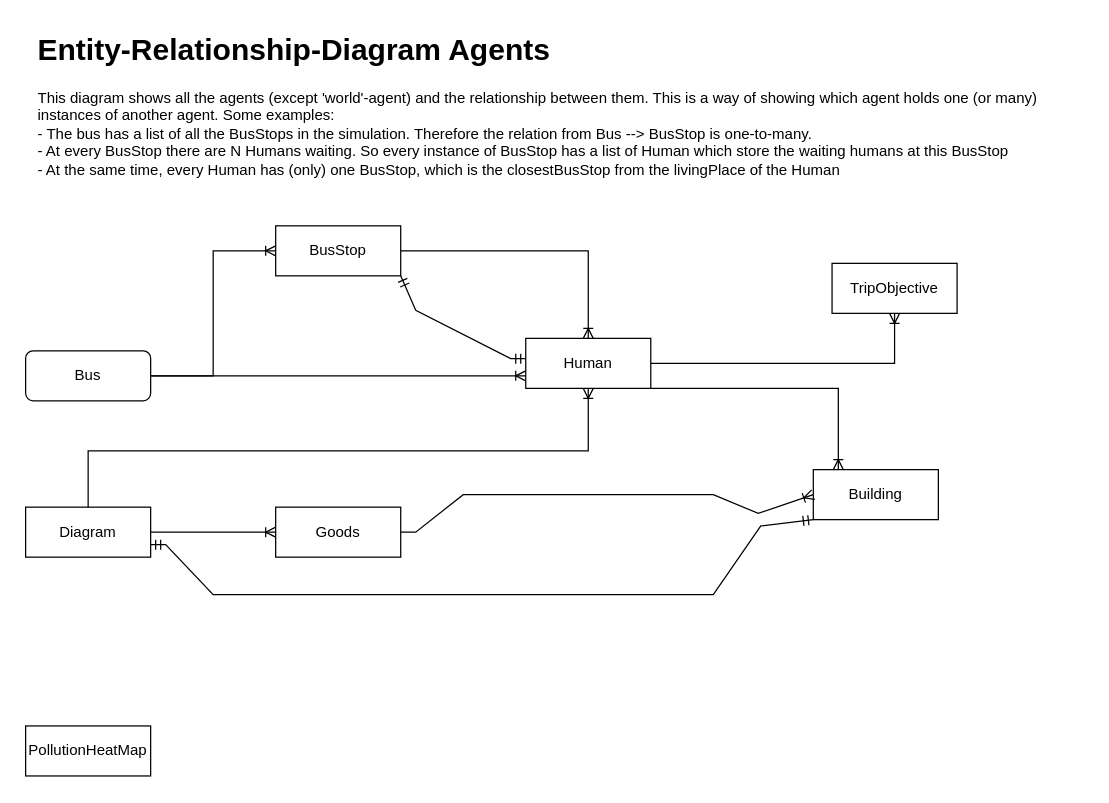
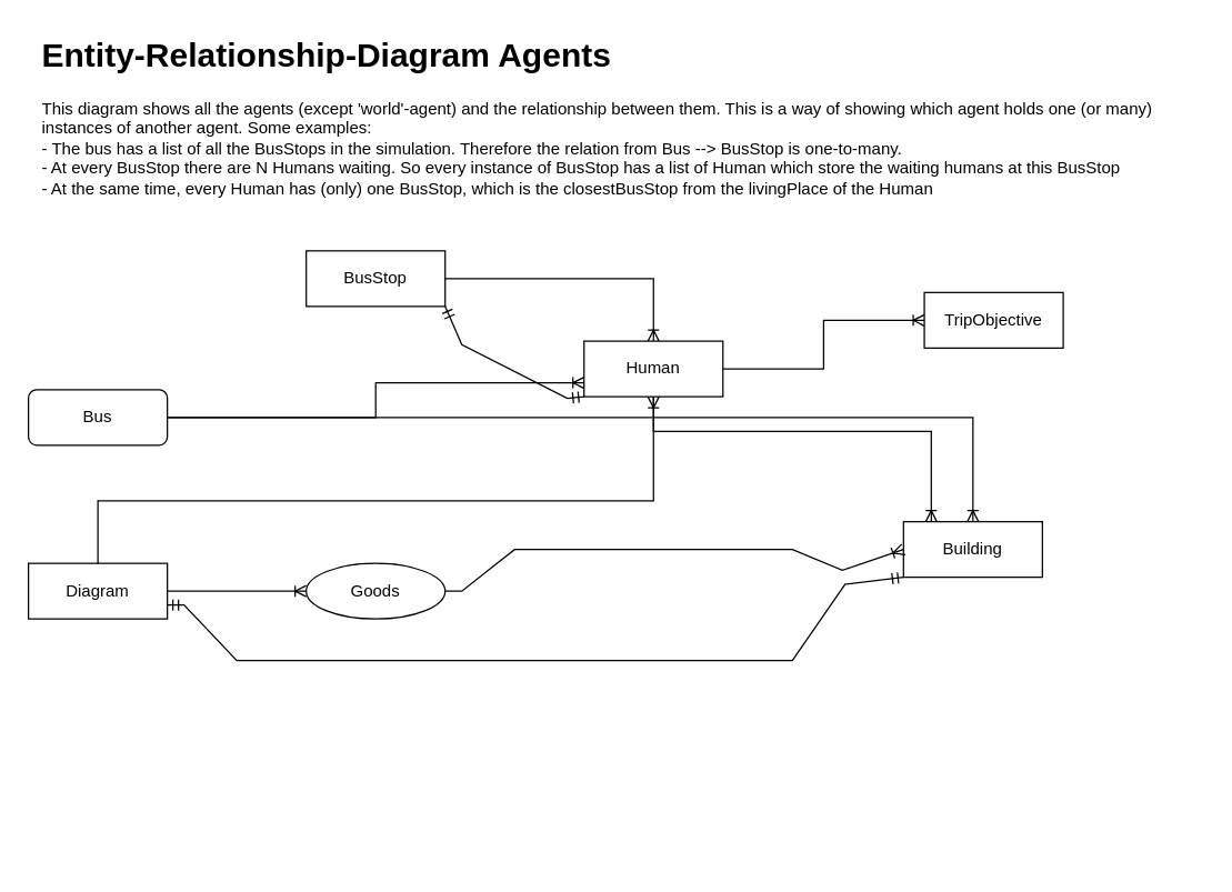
- <mxCell id="8" value="" style="edgeStyle=orthogonalEdgeStyle;fontSize=12;html=1;endArrow=ERoneToMany;rounded=0;exitDx=0;exitDy=0;entryDx=0;entryDy=0;orthogonal=1;entryX=0;entryY=0.5;" edge="1" parent="1" source="7" target="2"><mxGeometry width="100" height="100" relative="1" as="geometry"><mxPoint x="340" y="410" as="sourcePoint" /><mxPoint x="440" y="310" as="targetPoint" /></mxGeometry></mxCell>
+ <mxCell id="8" value="" style="edgeStyle=orthogonalEdgeStyle;fontSize=12;html=1;endArrow=ERoneToMany;rounded=0;exitDx=0;exitDy=0;orthogonal=1;" edge="1" parent="1" source="7" target="10"><mxGeometry width="100" height="100" relative="1" as="geometry"><mxPoint x="340" y="410" as="sourcePoint" /><mxPoint x="440" y="310" as="targetPoint" /></mxGeometry></mxCell>
- <mxCell id="3" value="Human" style="whiteSpace=wrap;html=1;align=center;" vertex="1" parent="1"><mxGeometry x="420" y="270" width="100" height="40" as="geometry" /></mxCell>
+ <mxCell id="3" value="Human" style="whiteSpace=wrap;html=1;align=center;" vertex="1" parent="1"><mxGeometry x="420" y="245" width="100" height="40" as="geometry" /></mxCell>
- <mxCell id="14" value="Goods" style="whiteSpace=wrap;html=1;align=center;" vertex="1" parent="1"><mxGeometry x="220" y="405" width="100" height="40" as="geometry" /></mxCell>
+ <mxCell id="14" value="Goods" style="ellipse;whiteSpace=wrap;html=1;align=center;" vertex="1" parent="1"><mxGeometry x="220" y="405" width="100" height="40" as="geometry" /></mxCell>
- <mxCell id="11" value="PollutionHeatMap" style="whiteSpace=wrap;html=1;align=center;" vertex="1" parent="1"><mxGeometry y="580" width="100" height="40" as="geometry" x="20" /></mxCell>
